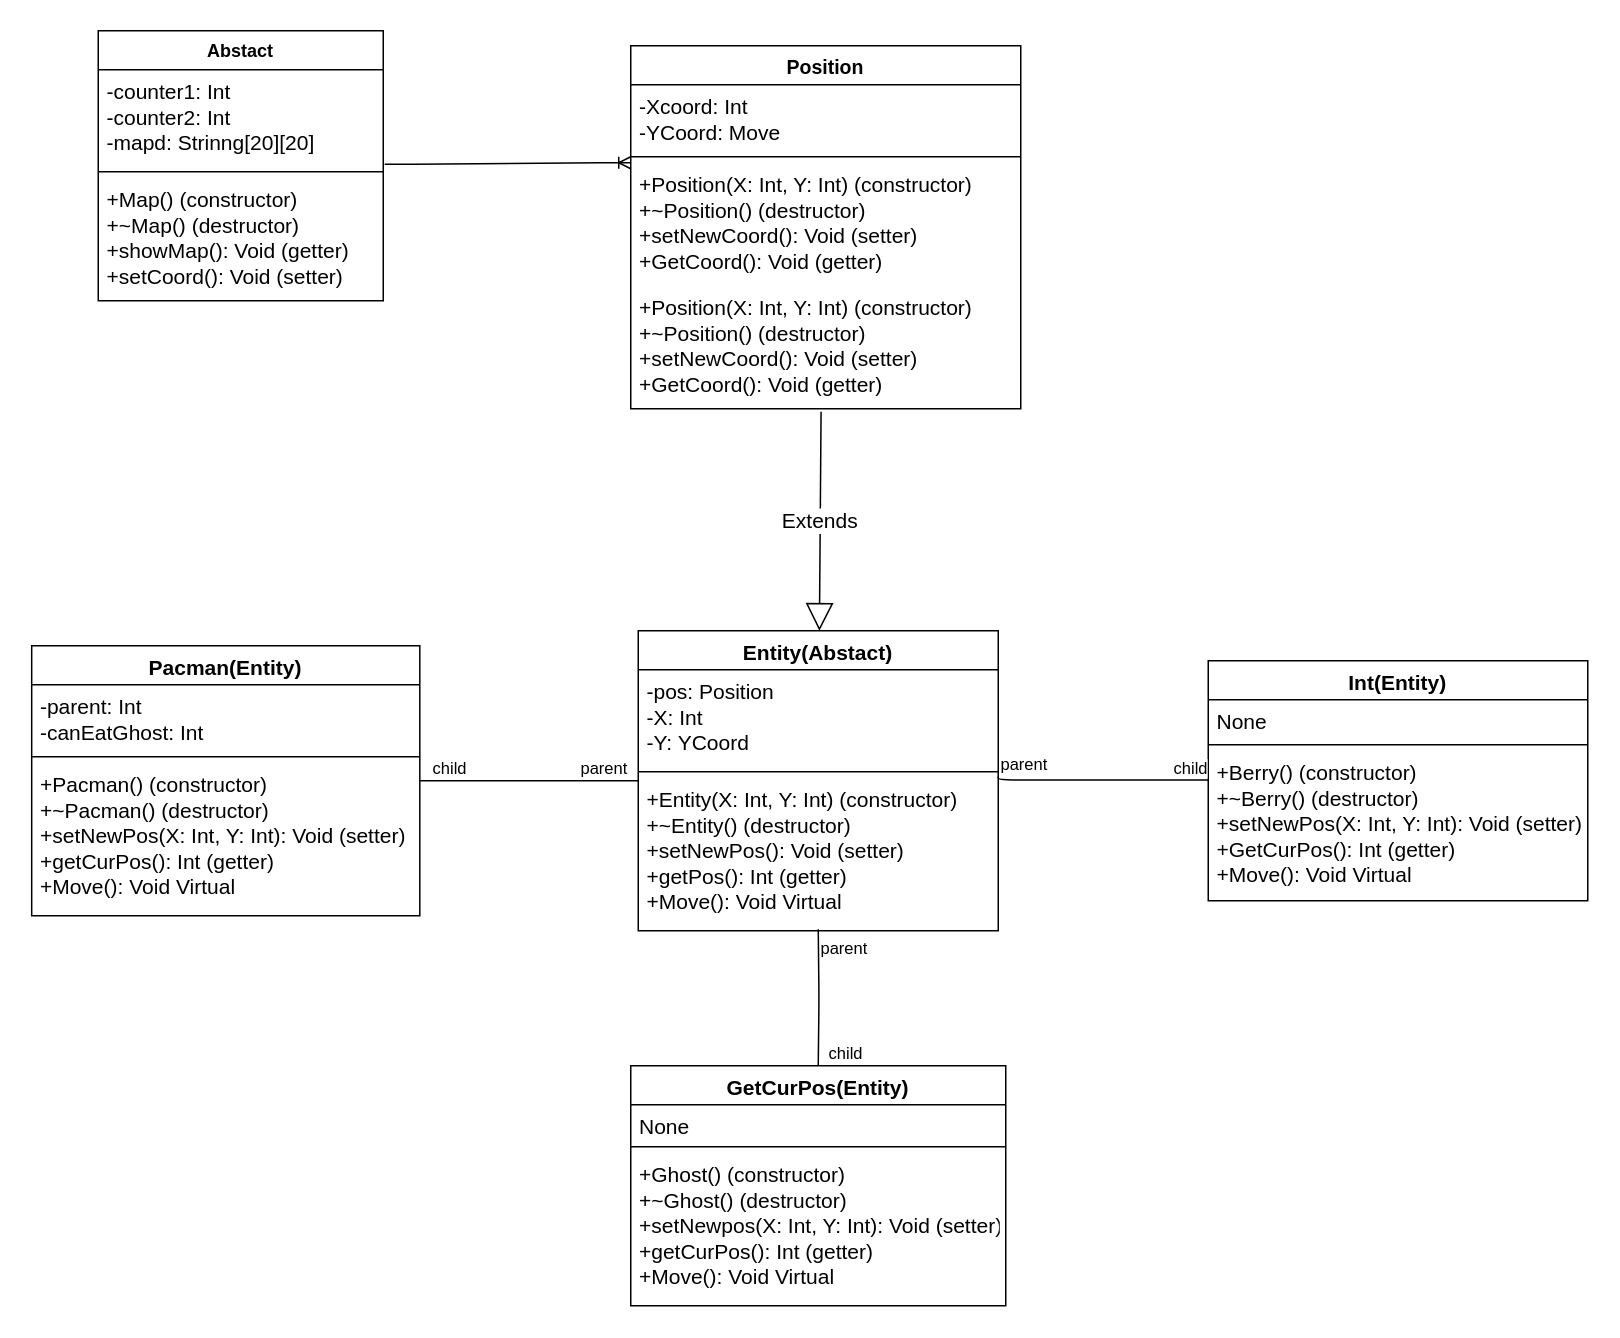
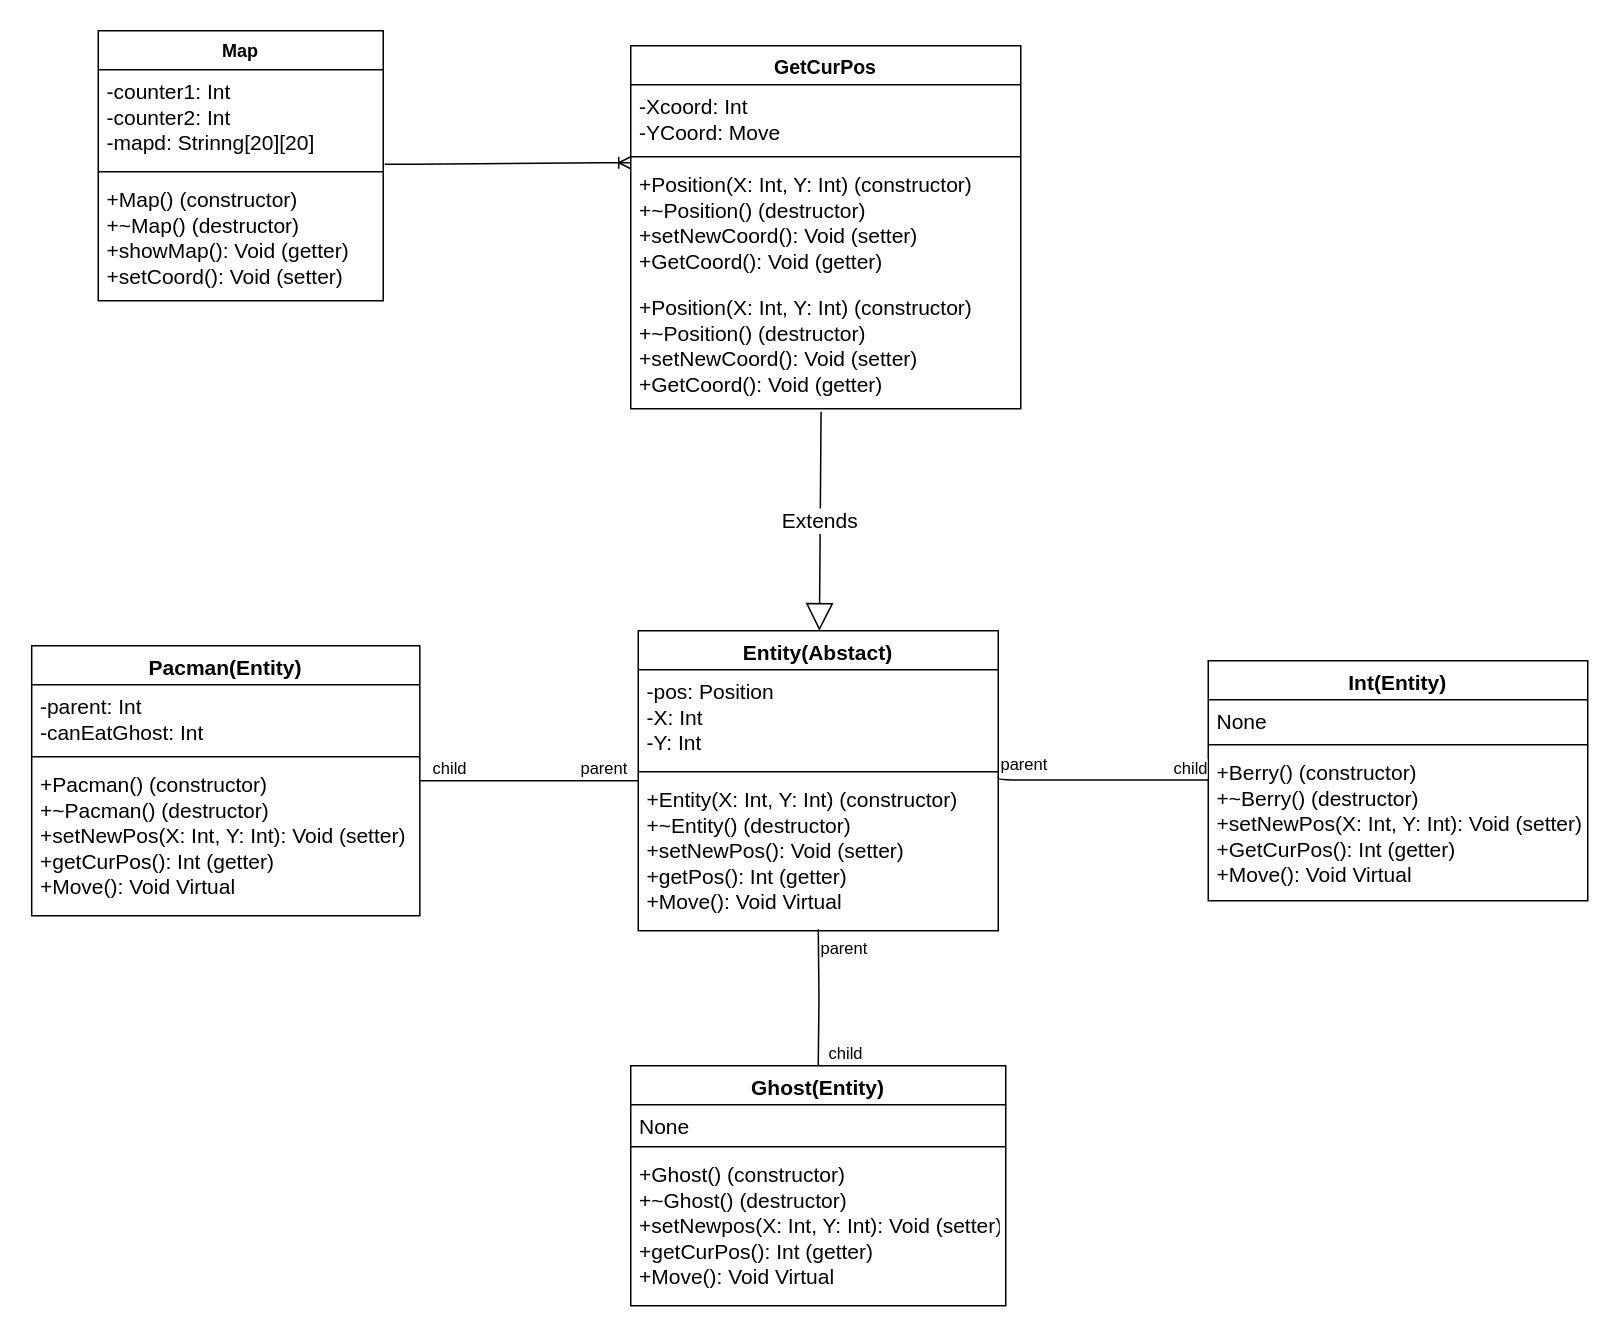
- <mxCell id="2" value="Abstact" style="swimlane;fontStyle=1;align=center;verticalAlign=top;childLayout=stackLayout;horizontal=1;startSize=26;horizontalStack=0;resizeParent=1;resizeParentMax=0;resizeLast=0;collapsible=1;marginBottom=0;" parent="1" vertex="1"><mxGeometry x="65" y="20" width="190" height="180" as="geometry" /></mxCell>
+ <mxCell id="2" value="Map" style="swimlane;fontStyle=1;align=center;verticalAlign=top;childLayout=stackLayout;horizontal=1;startSize=26;horizontalStack=0;resizeParent=1;resizeParentMax=0;resizeLast=0;collapsible=1;marginBottom=0;" parent="1" vertex="1"><mxGeometry x="65" y="20" width="190" height="180" as="geometry" /></mxCell>
- <mxCell id="6" value="Position" style="swimlane;fontStyle=1;align=center;verticalAlign=top;childLayout=stackLayout;horizontal=1;startSize=26;horizontalStack=0;resizeParent=1;resizeParentMax=0;resizeLast=0;collapsible=1;marginBottom=0;fontSize=13;" parent="1" vertex="1"><mxGeometry x="420" y="30" width="260" height="242" as="geometry" /></mxCell>
+ <mxCell id="6" value="GetCurPos" style="swimlane;fontStyle=1;align=center;verticalAlign=top;childLayout=stackLayout;horizontal=1;startSize=26;horizontalStack=0;resizeParent=1;resizeParentMax=0;resizeLast=0;collapsible=1;marginBottom=0;fontSize=13;" parent="1" vertex="1"><mxGeometry x="420" y="30" width="260" height="242" as="geometry" /></mxCell>
- <mxCell id="12" value="-pos: Position&#10;-X: Int&#10;-Y: YCoord" style="text;strokeColor=none;fillColor=none;align=left;verticalAlign=top;spacingLeft=4;spacingRight=4;overflow=hidden;rotatable=0;points=[[0,0.5],[1,0.5]];portConstraint=eastwest;fontSize=14;" parent="11" vertex="1"><mxGeometry y="26" width="240" height="64" as="geometry" /></mxCell>
+ <mxCell id="12" value="-pos: Position&#10;-X: Int&#10;-Y: Int" style="text;strokeColor=none;fillColor=none;align=left;verticalAlign=top;spacingLeft=4;spacingRight=4;overflow=hidden;rotatable=0;points=[[0,0.5],[1,0.5]];portConstraint=eastwest;fontSize=14;" parent="11" vertex="1"><mxGeometry y="26" width="240" height="64" as="geometry" /></mxCell>
- <mxCell id="19" value="GetCurPos(Entity)" style="swimlane;fontStyle=1;align=center;verticalAlign=top;childLayout=stackLayout;horizontal=1;startSize=26;horizontalStack=0;resizeParent=1;resizeParentMax=0;resizeLast=0;collapsible=1;marginBottom=0;fontSize=14;" parent="1" vertex="1"><mxGeometry x="420" y="710" width="250" height="160" as="geometry" /></mxCell>
+ <mxCell id="19" value="Ghost(Entity)" style="swimlane;fontStyle=1;align=center;verticalAlign=top;childLayout=stackLayout;horizontal=1;startSize=26;horizontalStack=0;resizeParent=1;resizeParentMax=0;resizeLast=0;collapsible=1;marginBottom=0;fontSize=14;" parent="1" vertex="1"><mxGeometry x="420" y="710" width="250" height="160" as="geometry" /></mxCell>
